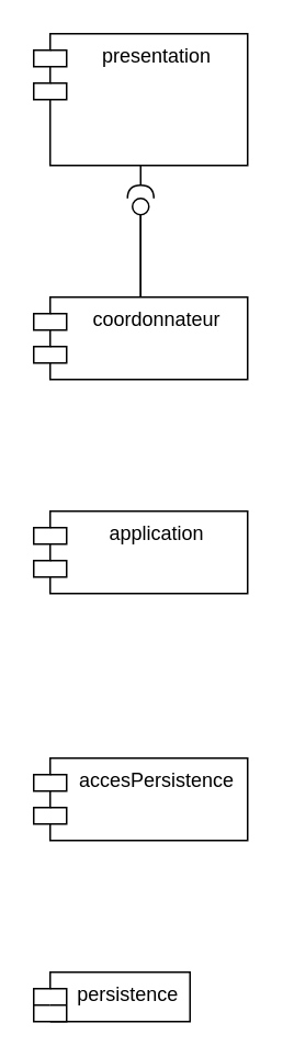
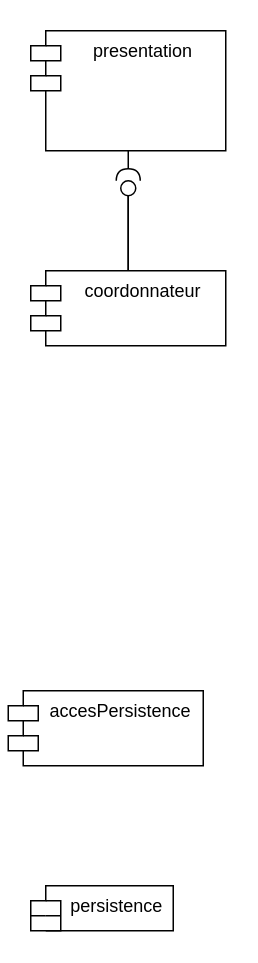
- <mxCell id="4" value="application" style="shape=module;align=left;spacingLeft=20;align=center;verticalAlign=top;" vertex="1" parent="1"><mxGeometry x="20" y="310" width="130" height="50" as="geometry" /></mxCell>
- <mxCell id="3" value="accesPersistence" style="shape=module;align=left;spacingLeft=20;align=center;verticalAlign=top;" vertex="1" parent="1"><mxGeometry x="20" y="460" width="130" height="50" as="geometry" /></mxCell>
+ <mxCell id="3" value="accesPersistence" style="shape=module;align=left;spacingLeft=20;align=center;verticalAlign=top;" vertex="1" parent="1"><mxGeometry x="5" y="460" width="130" height="50" as="geometry" /></mxCell>
